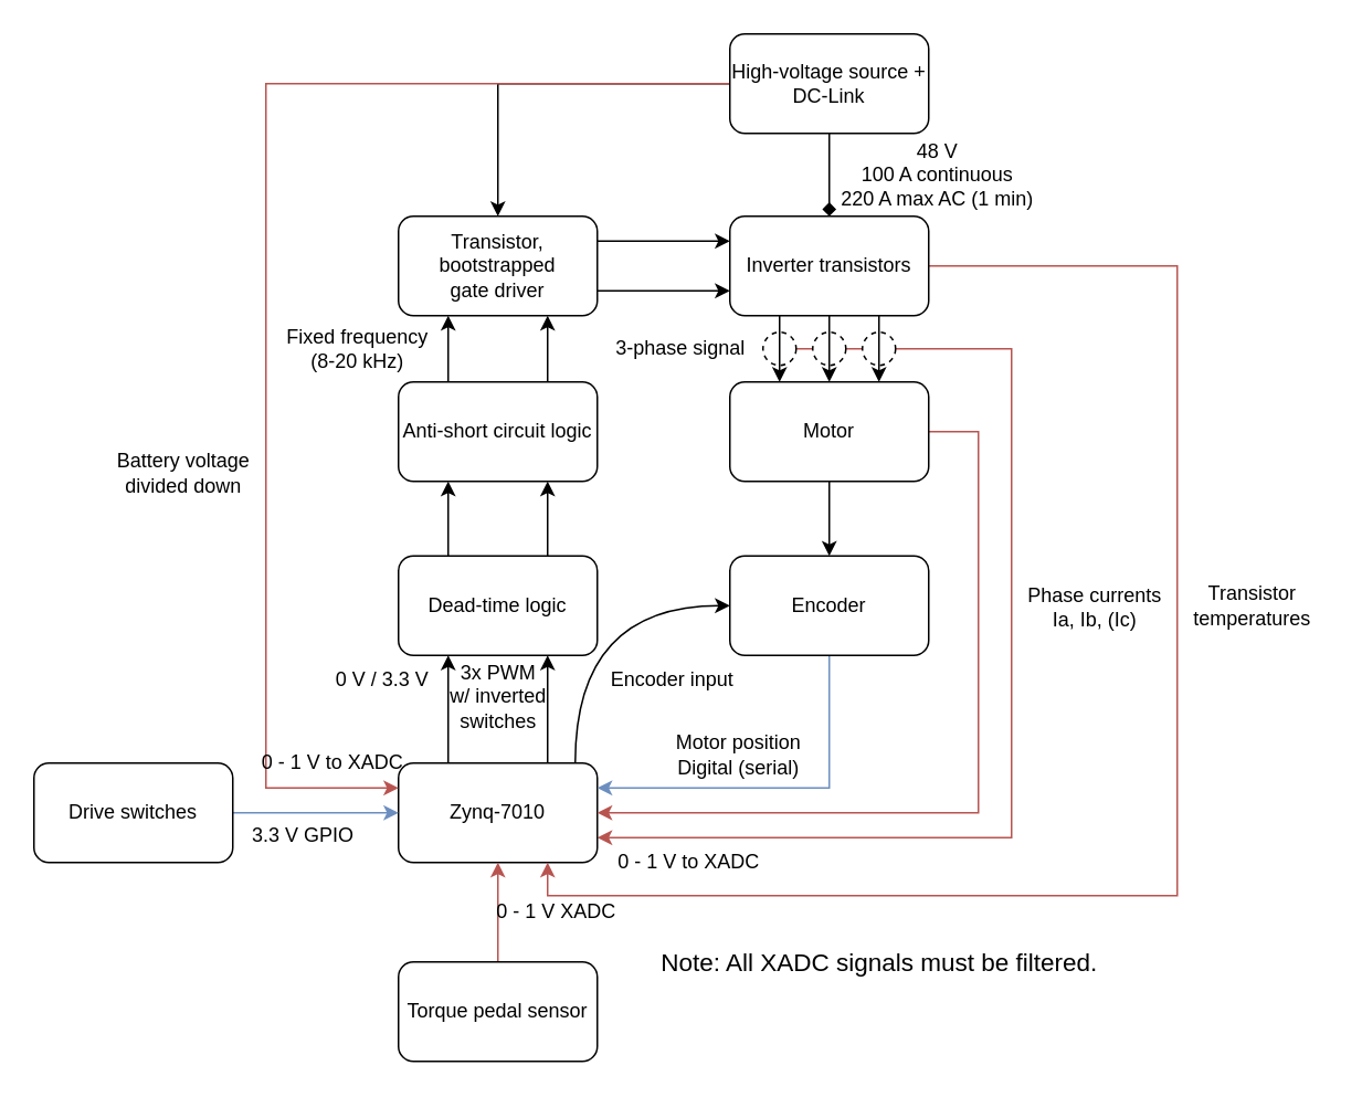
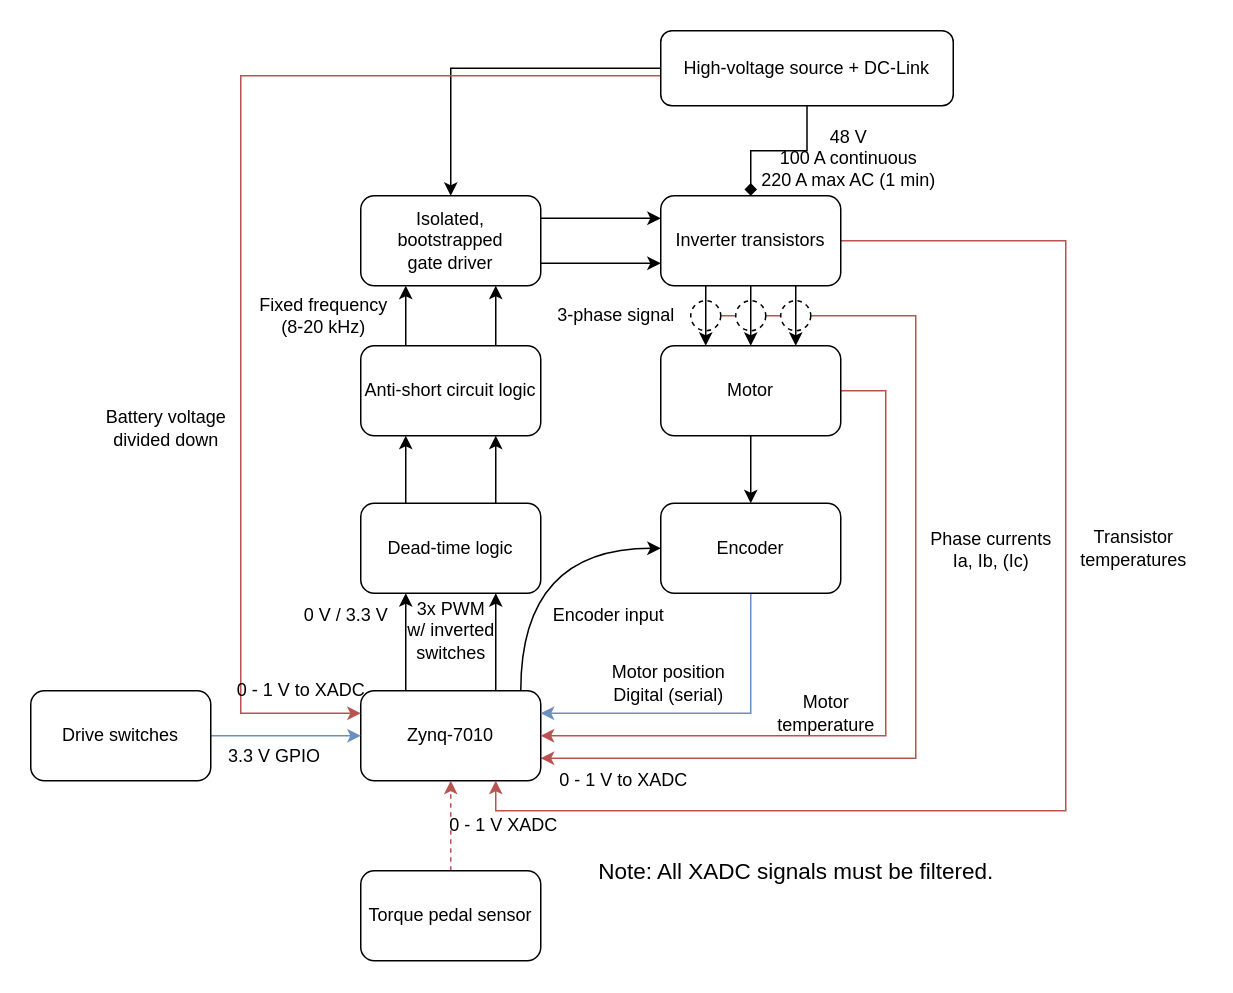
- <mxCell id="29" value="High-voltage source + DC-Link" style="whiteSpace=wrap;html=1;rounded=1;" parent="1" vertex="1"><mxGeometry x="440" y="20" width="120" height="60" as="geometry" /></mxCell>
+ <mxCell id="29" value="High-voltage source + DC-Link" style="whiteSpace=wrap;html=1;rounded=1;" parent="1" vertex="1"><mxGeometry x="440" y="20" width="195" height="50" as="geometry" /></mxCell>
- <mxCell id="20" value="&lt;div&gt;Transistor, bootstrapped&lt;/div&gt;&lt;div&gt;gate driver&lt;/div&gt;" style="whiteSpace=wrap;html=1;rounded=1;" parent="1" vertex="1"><mxGeometry x="240" y="130" width="120" height="60" as="geometry" /></mxCell>
+ <mxCell id="20" value="&lt;div&gt;Isolated, bootstrapped&lt;/div&gt;&lt;div&gt;gate driver&lt;/div&gt;" style="whiteSpace=wrap;html=1;rounded=1;" parent="1" vertex="1"><mxGeometry x="240" y="130" width="120" height="60" as="geometry" /></mxCell>
+ <mxCell id="46" value="&lt;div&gt;Motor&lt;/div&gt;&lt;div&gt;temperature&lt;br&gt;&lt;/div&gt;" style="text;html=1;align=center;verticalAlign=middle;resizable=0;points=[];autosize=1;" parent="1" vertex="1"><mxGeometry x="510" y="460" width="80" height="30" as="geometry" /></mxCell>
- <mxCell id="39" style="edgeStyle=orthogonalEdgeStyle;rounded=0;orthogonalLoop=1;jettySize=auto;html=1;exitX=0.5;exitY=0;exitDx=0;exitDy=0;entryX=0.5;entryY=1;entryDx=0;entryDy=0;fillColor=#f8cecc;strokeColor=#b85450;" parent="1" source="40" target="9" edge="1"><mxGeometry relative="1" as="geometry" /></mxCell>
+ <mxCell id="39" style="edgeStyle=orthogonalEdgeStyle;rounded=0;orthogonalLoop=1;jettySize=auto;html=1;exitX=0.5;exitY=0;exitDx=0;exitDy=0;entryX=0.5;entryY=1;entryDx=0;entryDy=0;fillColor=#f8cecc;strokeColor=#b85450;dashed=1;" parent="1" source="40" target="9" edge="1"><mxGeometry relative="1" as="geometry" /></mxCell>
